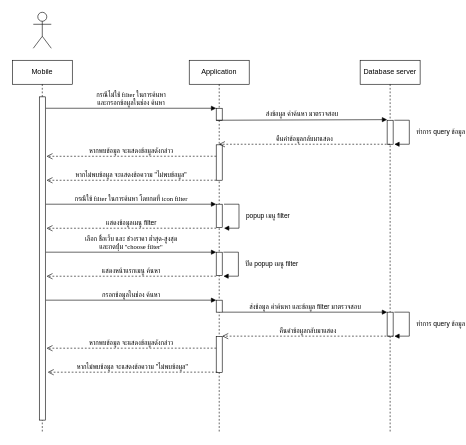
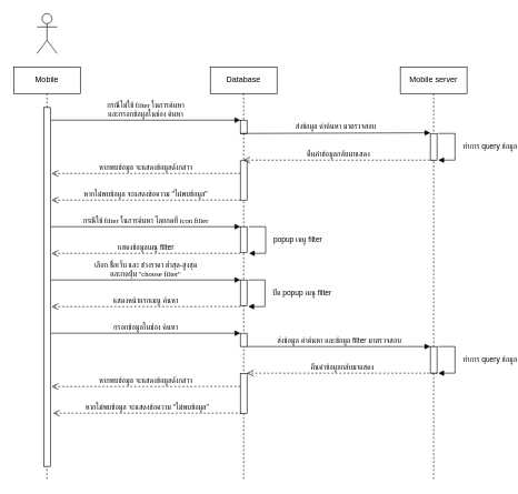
- <mxCell id="5" value="Application" style="shape=umlLifeline;perimeter=lifelinePerimeter;whiteSpace=wrap;html=1;container=1;collapsible=0;recursiveResize=0;outlineConnect=0;" parent="1" vertex="1"><mxGeometry x="315" y="100" width="100" height="620" as="geometry" /></mxCell>
+ <mxCell id="5" value="Database" style="shape=umlLifeline;perimeter=lifelinePerimeter;whiteSpace=wrap;html=1;container=1;collapsible=0;recursiveResize=0;outlineConnect=0;" parent="1" vertex="1"><mxGeometry x="315" y="100" width="100" height="620" as="geometry" /></mxCell>
- <mxCell id="12" value="Database server" style="shape=umlLifeline;perimeter=lifelinePerimeter;whiteSpace=wrap;html=1;container=1;collapsible=0;recursiveResize=0;outlineConnect=0;" parent="1" vertex="1"><mxGeometry x="600" y="100" width="100" height="620" as="geometry" /></mxCell>
+ <mxCell id="12" value="Mobile server" style="shape=umlLifeline;perimeter=lifelinePerimeter;whiteSpace=wrap;html=1;container=1;collapsible=0;recursiveResize=0;outlineConnect=0;" parent="1" vertex="1"><mxGeometry x="600" y="100" width="100" height="620" as="geometry" /></mxCell>
